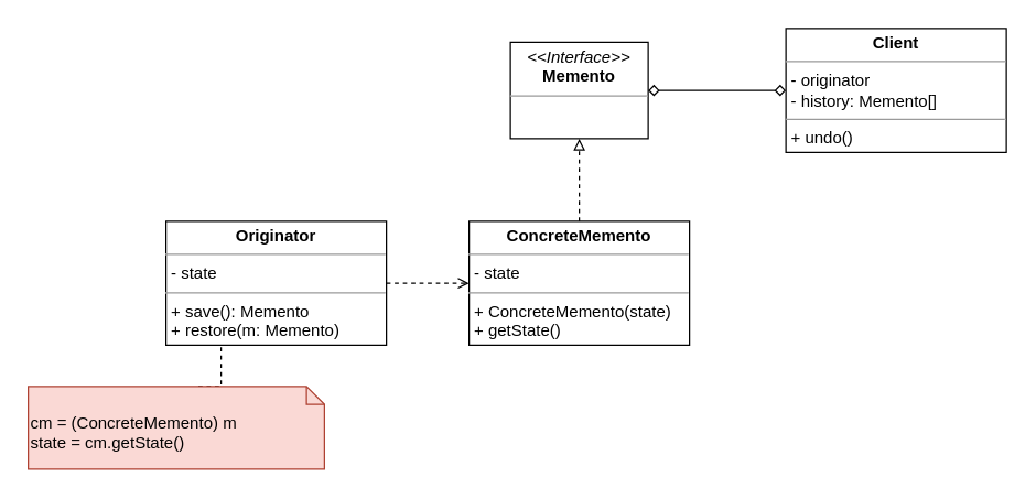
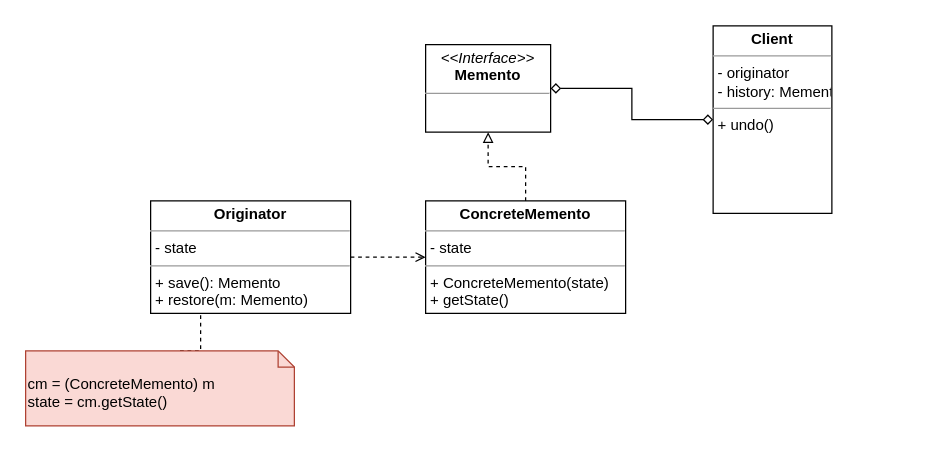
- <mxCell id="6" value="&lt;p style=&quot;margin:0px;margin-top:4px;text-align:center;&quot;&gt;&lt;i&gt;&amp;lt;&amp;lt;Interface&amp;gt;&amp;gt;&lt;/i&gt;&lt;br&gt;&lt;b&gt;Memento&lt;/b&gt;&lt;/p&gt;&lt;hr size=&quot;1&quot;&gt;&lt;p style=&quot;margin:0px;margin-left:4px;&quot;&gt;&lt;br&gt;&lt;/p&gt;" style="verticalAlign=top;align=left;overflow=fill;fontSize=12;fontFamily=Helvetica;html=1;" vertex="1" parent="1"><mxGeometry x="370" y="30" width="100" height="70" as="geometry" /></mxCell>
+ <mxCell id="6" value="&lt;p style=&quot;margin:0px;margin-top:4px;text-align:center;&quot;&gt;&lt;i&gt;&amp;lt;&amp;lt;Interface&amp;gt;&amp;gt;&lt;/i&gt;&lt;br&gt;&lt;b&gt;Memento&lt;/b&gt;&lt;/p&gt;&lt;hr size=&quot;1&quot;&gt;&lt;p style=&quot;margin:0px;margin-left:4px;&quot;&gt;&lt;br&gt;&lt;/p&gt;" style="verticalAlign=top;align=left;overflow=fill;fontSize=12;fontFamily=Helvetica;html=1;" vertex="1" parent="1"><mxGeometry x="340" y="35" width="100" height="70" as="geometry" /></mxCell>
- <mxCell id="8" value="&lt;p style=&quot;margin:0px;margin-top:4px;text-align:center;&quot;&gt;&lt;b&gt;Client&lt;/b&gt;&lt;/p&gt;&lt;hr size=&quot;1&quot;&gt;&lt;p style=&quot;margin:0px;margin-left:4px;&quot;&gt;- originator&lt;/p&gt;&lt;p style=&quot;margin:0px;margin-left:4px;&quot;&gt;- history: Memento[]&lt;/p&gt;&lt;hr size=&quot;1&quot;&gt;&lt;p style=&quot;margin:0px;margin-left:4px;&quot;&gt;+ undo()&lt;/p&gt;" style="verticalAlign=top;align=left;overflow=fill;fontSize=12;fontFamily=Helvetica;html=1;" vertex="1" parent="1"><mxGeometry x="570" y="20" width="160" height="90" as="geometry" /></mxCell>
+ <mxCell id="8" value="&lt;p style=&quot;margin:0px;margin-top:4px;text-align:center;&quot;&gt;&lt;b&gt;Client&lt;/b&gt;&lt;/p&gt;&lt;hr size=&quot;1&quot;&gt;&lt;p style=&quot;margin:0px;margin-left:4px;&quot;&gt;- originator&lt;/p&gt;&lt;p style=&quot;margin:0px;margin-left:4px;&quot;&gt;- history: Memento[]&lt;/p&gt;&lt;hr size=&quot;1&quot;&gt;&lt;p style=&quot;margin:0px;margin-left:4px;&quot;&gt;+ undo()&lt;/p&gt;" style="verticalAlign=top;align=left;overflow=fill;fontSize=12;fontFamily=Helvetica;html=1;" vertex="1" parent="1"><mxGeometry x="570" y="20" width="95" height="150" as="geometry" /></mxCell>
